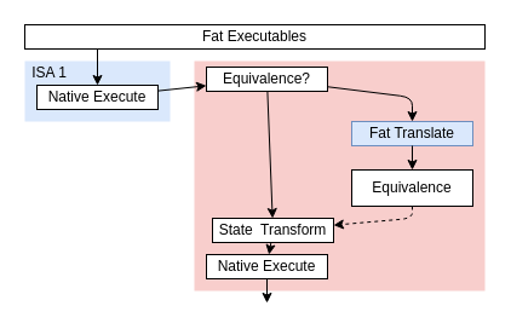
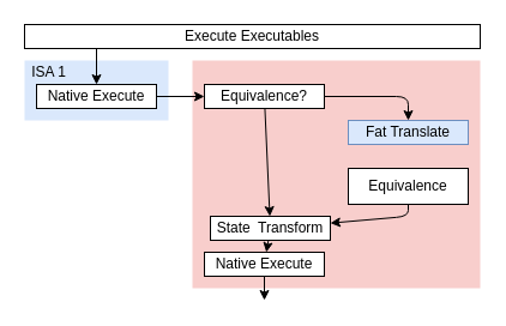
- <mxCell id="4" value="Fat Executables" style="rounded=0;whiteSpace=wrap;html=1;" parent="1" vertex="1"><mxGeometry x="20" y="20" width="380" height="20" as="geometry" /></mxCell>
+ <mxCell id="4" value="Execute Executables" style="rounded=0;whiteSpace=wrap;html=1;" parent="1" vertex="1"><mxGeometry x="20" y="20" width="380" height="20" as="geometry" /></mxCell>
- <mxCell id="5" value="Equivalence?" style="rounded=0;whiteSpace=wrap;html=1;" parent="1" vertex="1"><mxGeometry x="170" y="55" width="100" height="20" as="geometry" /></mxCell>
+ <mxCell id="5" value="Equivalence?" style="rounded=0;whiteSpace=wrap;html=1;" parent="1" vertex="1"><mxGeometry x="170" y="70" width="100" height="20" as="geometry" /></mxCell>
- <mxCell id="15" value="" style="endArrow=classic;html=1;rounded=1;" parent="1" source="9" target="14" edge="1"><mxGeometry width="50" height="50" relative="1" as="geometry"><mxPoint x="250" y="280" as="sourcePoint" /><mxPoint x="300" y="230" as="targetPoint" /></mxGeometry></mxCell>
- <mxCell id="16" value="" style="endArrow=classic;html=1;rounded=1;dashed=1;" parent="1" source="14" target="8" edge="1"><mxGeometry width="50" height="50" relative="1" as="geometry"><mxPoint x="280" y="90" as="sourcePoint" /><mxPoint x="370" y="110" as="targetPoint" /><Array as="points"><mxPoint x="340" y="180" /></Array></mxGeometry></mxCell>
+ <mxCell id="16" value="" style="endArrow=classic;html=1;rounded=1;" parent="1" source="14" target="8" edge="1"><mxGeometry width="50" height="50" relative="1" as="geometry"><mxPoint x="280" y="90" as="sourcePoint" /><mxPoint x="370" y="110" as="targetPoint" /><Array as="points"><mxPoint x="340" y="180" /></Array></mxGeometry></mxCell>
